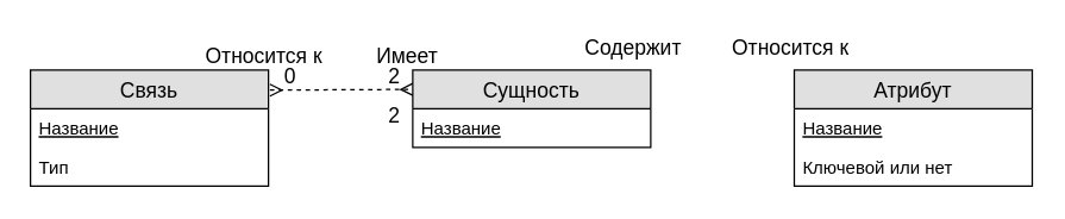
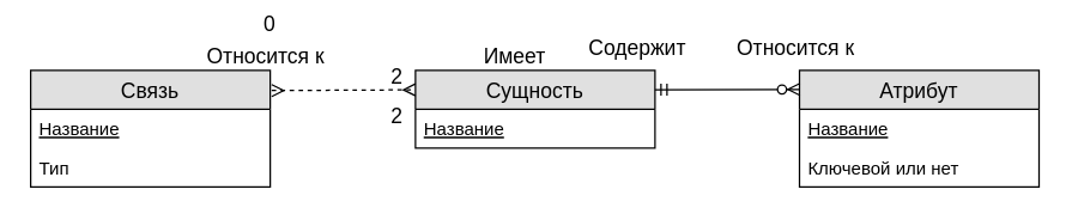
- <mxCell id="16" value="&lt;span style=&quot;font-size: 14px&quot;&gt;Имеет&lt;/span&gt;" style="text;html=1;resizable=0;points=[];autosize=1;align=left;verticalAlign=top;spacingTop=-4;" parent="1" vertex="1"><mxGeometry x="251" y="25.5" width="52" height="14" as="geometry" /></mxCell>
+ <mxCell id="16" value="&lt;span style=&quot;font-size: 14px&quot;&gt;Имеет&lt;/span&gt;" style="text;html=1;resizable=0;points=[];autosize=1;align=left;verticalAlign=top;spacingTop=-4;" parent="1" vertex="1"><mxGeometry x="321" y="25.5" width="52" height="14" as="geometry" /></mxCell>
- <mxCell id="15" value="&lt;font style=&quot;font-size: 14px&quot;&gt;0&lt;/font&gt;" style="text;html=1;resizable=0;points=[];autosize=1;align=left;verticalAlign=top;spacingTop=-4;" parent="1" vertex="1"><mxGeometry x="189" y="39.5" width="18" height="14" as="geometry" /></mxCell>
+ <mxCell id="15" value="&lt;font style=&quot;font-size: 14px&quot;&gt;0&lt;/font&gt;" style="text;html=1;resizable=0;points=[];autosize=1;align=left;verticalAlign=top;spacingTop=-4;" parent="1" vertex="1"><mxGeometry x="174" y="4.5" width="18" height="14" as="geometry" /></mxCell>
+ <mxCell id="10" value="" style="fontSize=12;html=1;endArrow=ERzeroToMany;startArrow=ERmandOne;exitX=1;exitY=0.25;exitDx=0;exitDy=0;entryX=0.002;entryY=0.163;entryDx=0;entryDy=0;entryPerimeter=0;" parent="1" source="2" target="7" edge="1"><mxGeometry width="100" height="100" relative="1" as="geometry"><mxPoint x="256" y="349" as="sourcePoint" /><mxPoint x="513" y="30" as="targetPoint" /></mxGeometry></mxCell>
